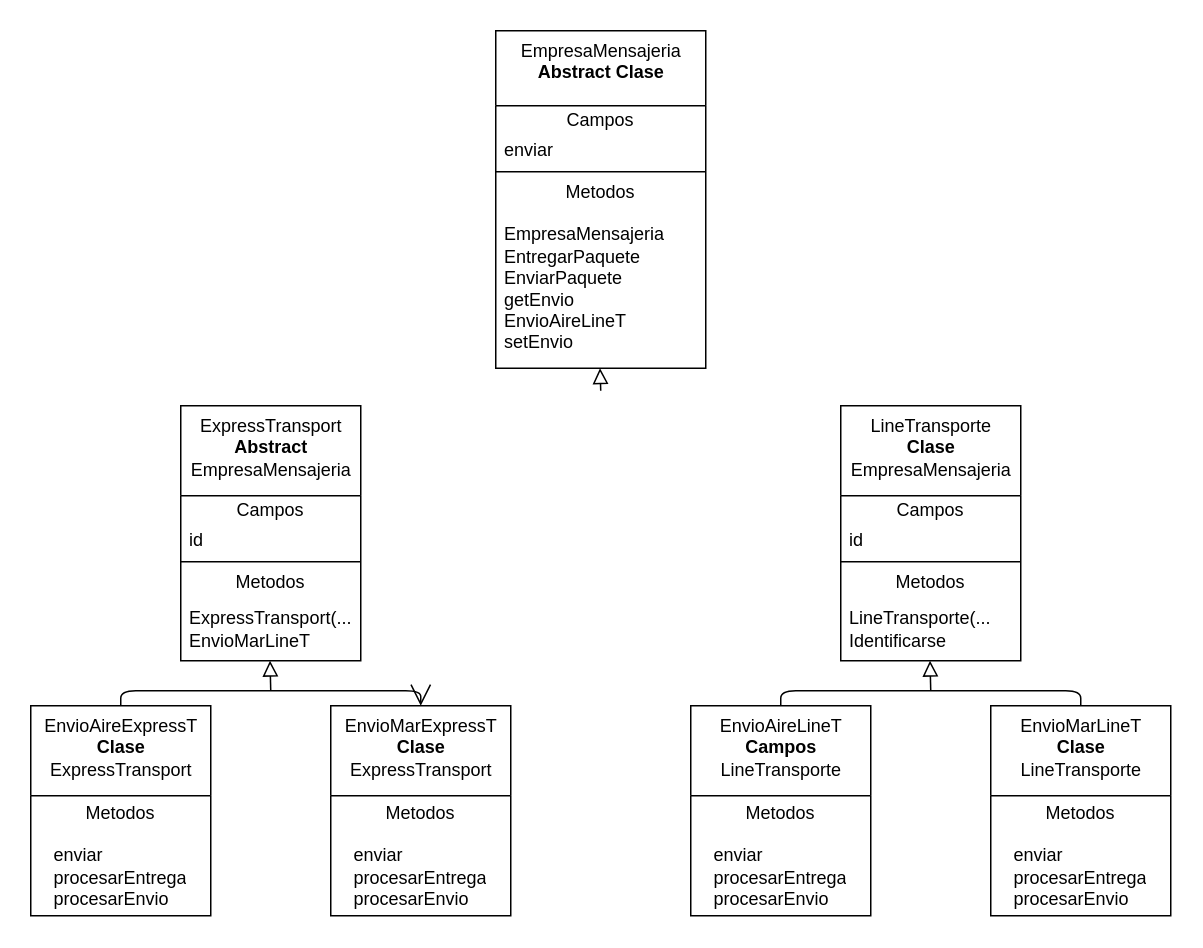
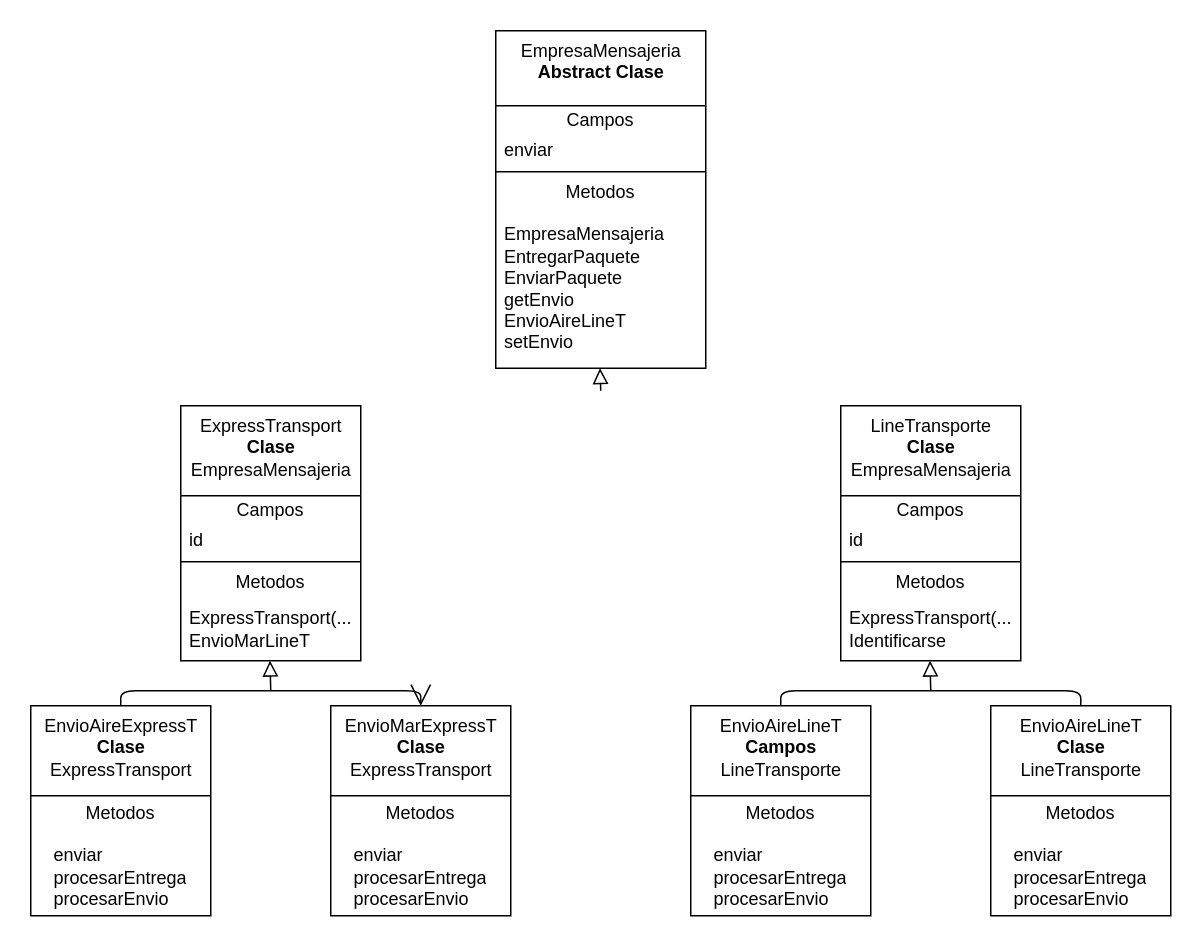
- <mxCell id="8" value="ExpressTransport&lt;br&gt;&lt;b&gt;Abstract&lt;/b&gt;&lt;br&gt;EmpresaMensajeria" style="swimlane;fontStyle=0;align=center;verticalAlign=top;childLayout=stackLayout;horizontal=1;startSize=60;horizontalStack=0;resizeParent=1;resizeParentMax=0;resizeLast=0;collapsible=0;marginBottom=0;html=1;" vertex="1" parent="1"><mxGeometry x="120" y="270" width="120" height="170" as="geometry" /></mxCell>
+ <mxCell id="8" value="ExpressTransport&lt;br&gt;&lt;b&gt;Clase&lt;/b&gt;&lt;br&gt;EmpresaMensajeria" style="swimlane;fontStyle=0;align=center;verticalAlign=top;childLayout=stackLayout;horizontal=1;startSize=60;horizontalStack=0;resizeParent=1;resizeParentMax=0;resizeLast=0;collapsible=0;marginBottom=0;html=1;" vertex="1" parent="1"><mxGeometry x="120" y="270" width="120" height="170" as="geometry" /></mxCell>
- <mxCell id="19" value="LineTransporte(...&lt;br&gt;Identificarse" style="text;html=1;strokeColor=none;fillColor=none;align=left;verticalAlign=middle;spacingLeft=4;spacingRight=4;overflow=hidden;rotatable=0;points=[[0,0.5],[1,0.5]];portConstraint=eastwest;" vertex="1" parent="14"><mxGeometry y="128" width="120" height="42" as="geometry" /></mxCell>
+ <mxCell id="19" value="ExpressTransport(...&lt;br&gt;Identificarse" style="text;html=1;strokeColor=none;fillColor=none;align=left;verticalAlign=middle;spacingLeft=4;spacingRight=4;overflow=hidden;rotatable=0;points=[[0,0.5],[1,0.5]];portConstraint=eastwest;" vertex="1" parent="14"><mxGeometry y="128" width="120" height="42" as="geometry" /></mxCell>
- <mxCell id="28" value="EnvioMarLineT&lt;br&gt;&lt;b&gt;Clase&lt;/b&gt;&lt;br&gt;LineTransporte" style="swimlane;fontStyle=0;align=center;verticalAlign=top;childLayout=stackLayout;horizontal=1;startSize=60;horizontalStack=0;resizeParent=1;resizeParentMax=0;resizeLast=0;collapsible=0;marginBottom=0;html=1;" vertex="1" parent="1"><mxGeometry x="660" y="470" width="120" height="140" as="geometry" /></mxCell>
+ <mxCell id="28" value="EnvioAireLineT&lt;br&gt;&lt;b&gt;Clase&lt;/b&gt;&lt;br&gt;LineTransporte" style="swimlane;fontStyle=0;align=center;verticalAlign=top;childLayout=stackLayout;horizontal=1;startSize=60;horizontalStack=0;resizeParent=1;resizeParentMax=0;resizeLast=0;collapsible=0;marginBottom=0;html=1;" vertex="1" parent="1"><mxGeometry x="660" y="470" width="120" height="140" as="geometry" /></mxCell>
